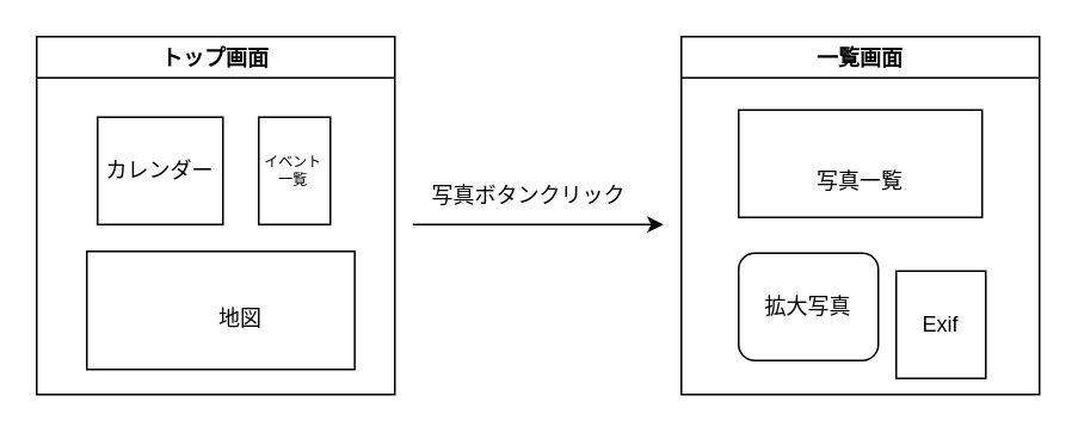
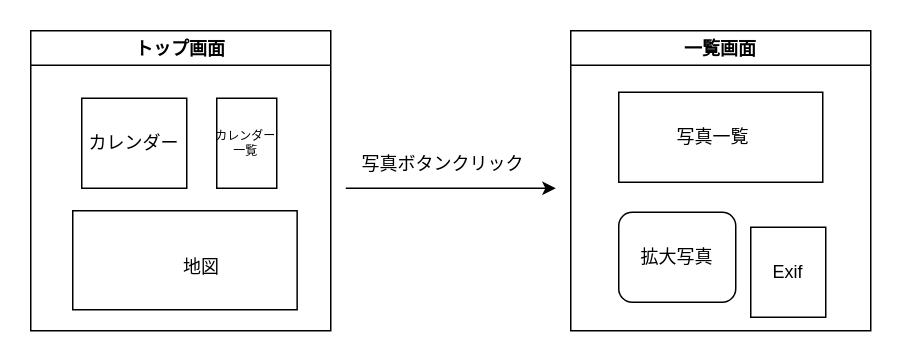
- <mxCell id="8" value="イベント&lt;br style=&quot;font-size: 8px;&quot;&gt;一覧" style="text;html=1;strokeColor=none;fillColor=none;align=center;verticalAlign=middle;whiteSpace=wrap;overflow=hidden;fontSize=8;" vertex="1" parent="2"><mxGeometry x="118" y="60" width="51" height="30" as="geometry" /></mxCell>
+ <mxCell id="8" value="カレンダー&lt;br style=&quot;font-size: 8px;&quot;&gt;一覧" style="text;html=1;strokeColor=none;fillColor=none;align=center;verticalAlign=middle;whiteSpace=wrap;overflow=hidden;fontSize=8;" vertex="1" parent="2"><mxGeometry x="118" y="60" width="51" height="30" as="geometry" /></mxCell>
- <mxCell id="12" value="写真一覧" style="text;html=1;strokeColor=none;fillColor=none;align=center;verticalAlign=middle;whiteSpace=wrap;overflow=hidden;" vertex="1" parent="9"><mxGeometry x="75" y="66" width="50" height="30" as="geometry" /></mxCell>
+ <mxCell id="12" value="写真一覧" style="text;html=1;strokeColor=none;fillColor=none;align=center;verticalAlign=middle;whiteSpace=wrap;overflow=hidden;" vertex="1" parent="9"><mxGeometry x="70" y="56" width="50" height="30" as="geometry" /></mxCell>
